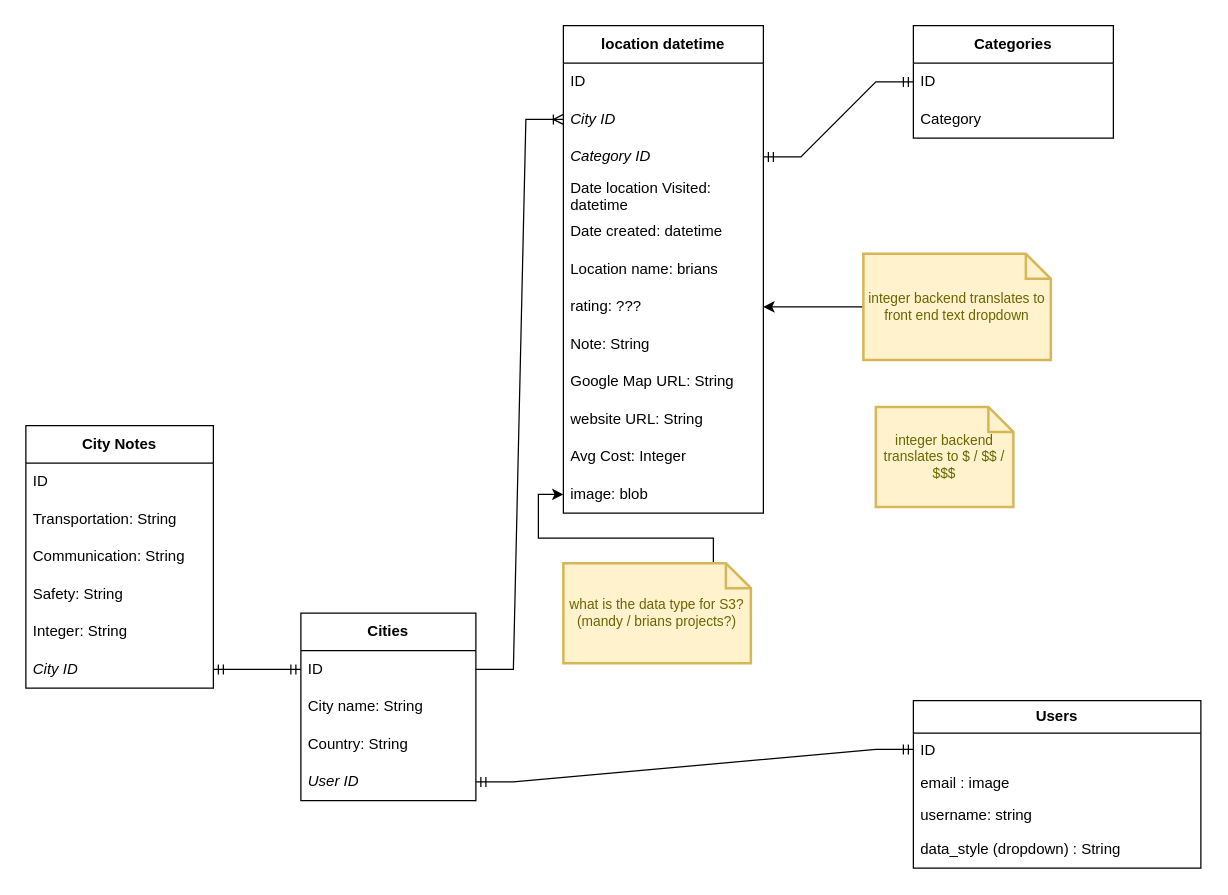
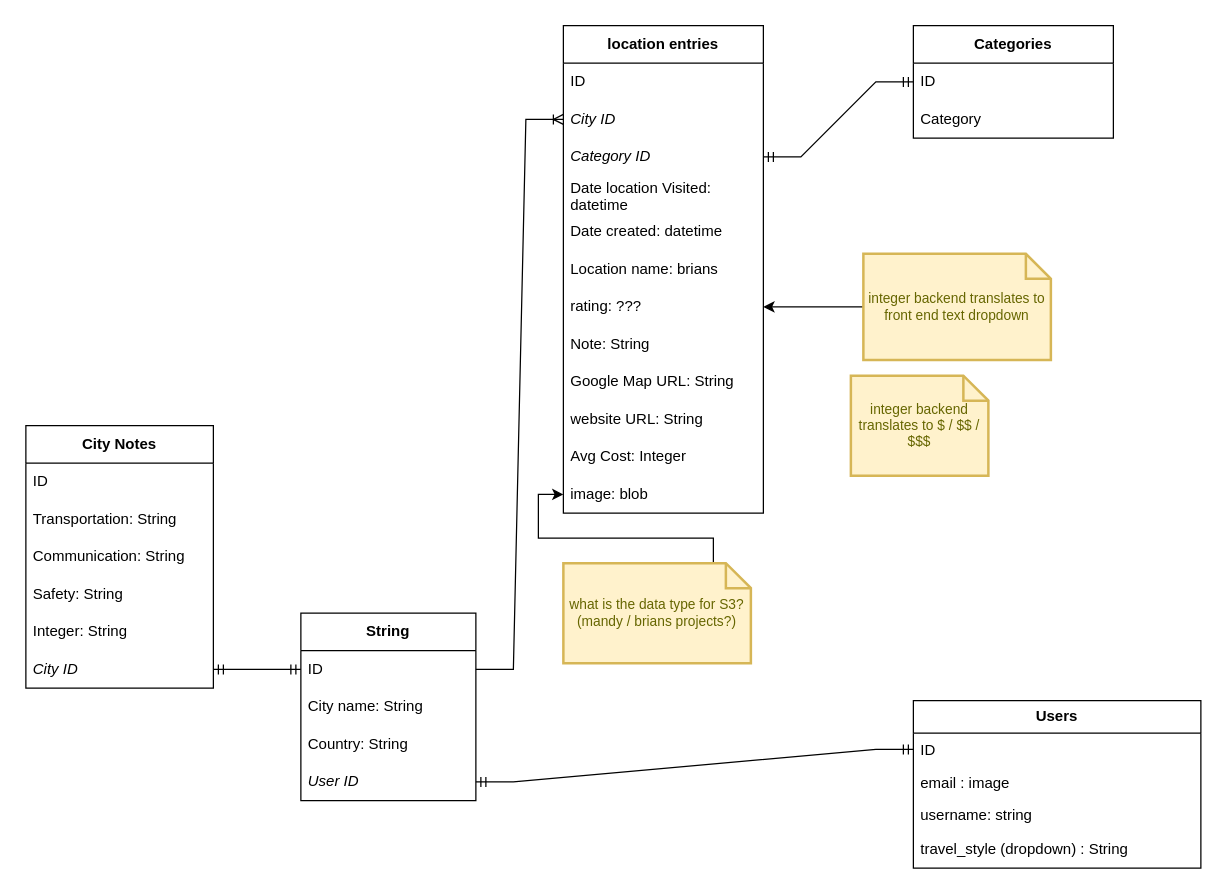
- <mxCell id="7" value="location datetime" style="swimlane;fontStyle=1;childLayout=stackLayout;horizontal=1;startSize=30;horizontalStack=0;resizeParent=1;resizeParentMax=0;resizeLast=0;collapsible=1;marginBottom=0;whiteSpace=wrap;html=1;" parent="1" vertex="1"><mxGeometry x="450" y="20" width="160" height="390" as="geometry" /></mxCell>
+ <mxCell id="7" value="location entries" style="swimlane;fontStyle=1;childLayout=stackLayout;horizontal=1;startSize=30;horizontalStack=0;resizeParent=1;resizeParentMax=0;resizeLast=0;collapsible=1;marginBottom=0;whiteSpace=wrap;html=1;" parent="1" vertex="1"><mxGeometry x="450" y="20" width="160" height="390" as="geometry" /></mxCell>
- <mxCell id="39" value="integer backend translates to $ / $$ / $$$" style="shape=note;strokeWidth=2;fontSize=11;size=20;whiteSpace=wrap;html=1;fillColor=#fff2cc;strokeColor=#d6b656;fontColor=#666600;" parent="1" vertex="1"><mxGeometry x="700" y="325" width="110.0" height="80" as="geometry" /></mxCell>
+ <mxCell id="39" value="integer backend translates to $ / $$ / $$$" style="shape=note;strokeWidth=2;fontSize=11;size=20;whiteSpace=wrap;html=1;fillColor=#fff2cc;strokeColor=#d6b656;fontColor=#666600;" parent="1" vertex="1"><mxGeometry x="680" y="300" width="110.0" height="80" as="geometry" /></mxCell>
- <mxCell id="2" value="Cities" style="swimlane;fontStyle=1;childLayout=stackLayout;horizontal=1;startSize=30;horizontalStack=0;resizeParent=1;resizeParentMax=0;resizeLast=0;collapsible=1;marginBottom=0;whiteSpace=wrap;html=1;" parent="1" vertex="1"><mxGeometry x="240" y="490" width="140" height="150" as="geometry" /></mxCell>
+ <mxCell id="2" value="String" style="swimlane;fontStyle=1;childLayout=stackLayout;horizontal=1;startSize=30;horizontalStack=0;resizeParent=1;resizeParentMax=0;resizeLast=0;collapsible=1;marginBottom=0;whiteSpace=wrap;html=1;" parent="1" vertex="1"><mxGeometry x="240" y="490" width="140" height="150" as="geometry" /></mxCell>
- <mxCell id="27" value="data_style (dropdown) : String" style="text;strokeColor=none;fillColor=none;align=left;verticalAlign=middle;spacingLeft=4;spacingRight=4;overflow=hidden;points=[[0,0.5],[1,0.5]];portConstraint=eastwest;rotatable=0;whiteSpace=wrap;html=1;" parent="23" vertex="1"><mxGeometry y="104" width="230" height="30" as="geometry" /></mxCell>
+ <mxCell id="27" value="travel_style (dropdown) : String" style="text;strokeColor=none;fillColor=none;align=left;verticalAlign=middle;spacingLeft=4;spacingRight=4;overflow=hidden;points=[[0,0.5],[1,0.5]];portConstraint=eastwest;rotatable=0;whiteSpace=wrap;html=1;" parent="23" vertex="1"><mxGeometry y="104" width="230" height="30" as="geometry" /></mxCell>
